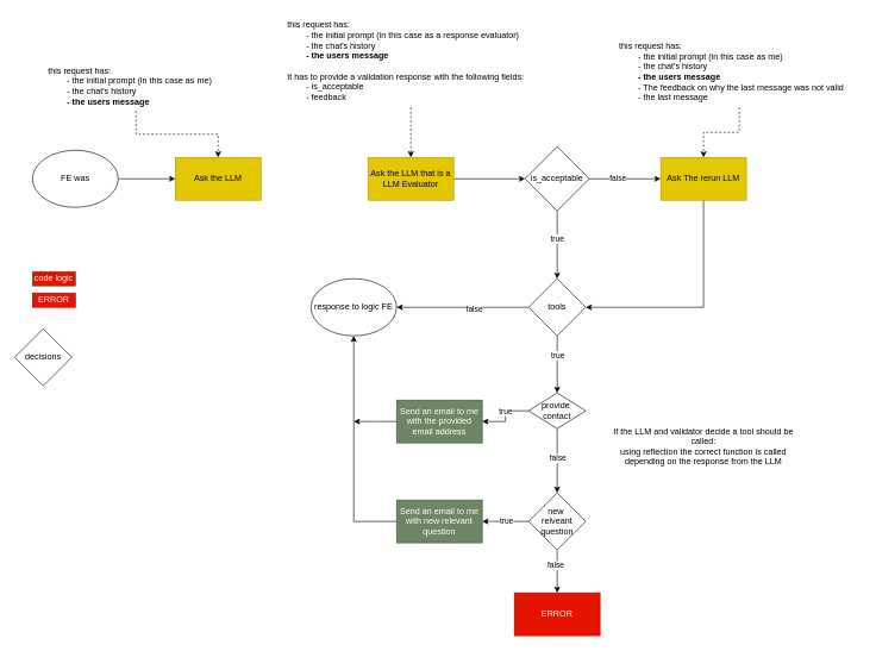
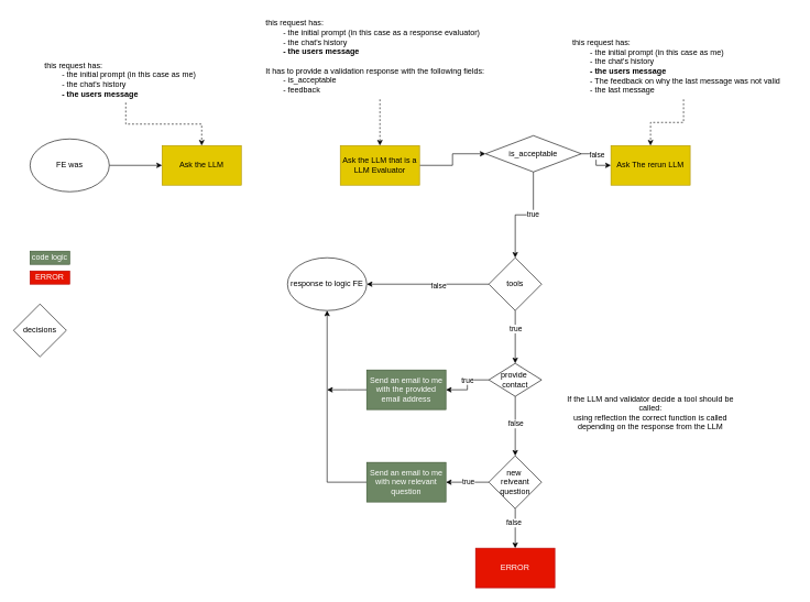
- <mxCell id="15" value="is_acceptable" style="rhombus;whiteSpace=wrap;html=1;" parent="1" vertex="1"><mxGeometry x="735" y="205" width="90" height="90" as="geometry" /></mxCell>
+ <mxCell id="15" value="is_acceptable" style="rhombus;whiteSpace=wrap;html=1;" parent="1" vertex="1"><mxGeometry x="735" y="205" width="145" height="55" as="geometry" /></mxCell>
- <mxCell id="41" value="code logic" style="rounded=0;whiteSpace=wrap;html=1;fillColor=#e51400;fontColor=#ffffff;strokeColor=#3A5431;" vertex="1" parent="1"><mxGeometry x="45" y="380" width="60" height="20" as="geometry" /></mxCell>
+ <mxCell id="41" value="code logic" style="rounded=0;whiteSpace=wrap;html=1;fillColor=#6d8764;fontColor=#ffffff;strokeColor=#3A5431;" vertex="1" parent="1"><mxGeometry x="45" y="380" width="60" height="20" as="geometry" /></mxCell>
- <mxCell id="16" style="edgeStyle=orthogonalEdgeStyle;rounded=0;orthogonalLoop=1;jettySize=auto;html=1;entryX=1;entryY=0.5;entryDx=0;entryDy=0;" parent="1" source="17" target="25" edge="1"><mxGeometry relative="1" as="geometry"><mxPoint x="840" y="430" as="targetPoint" /><Array as="points"><mxPoint x="985" y="430" /></Array></mxGeometry></mxCell>
